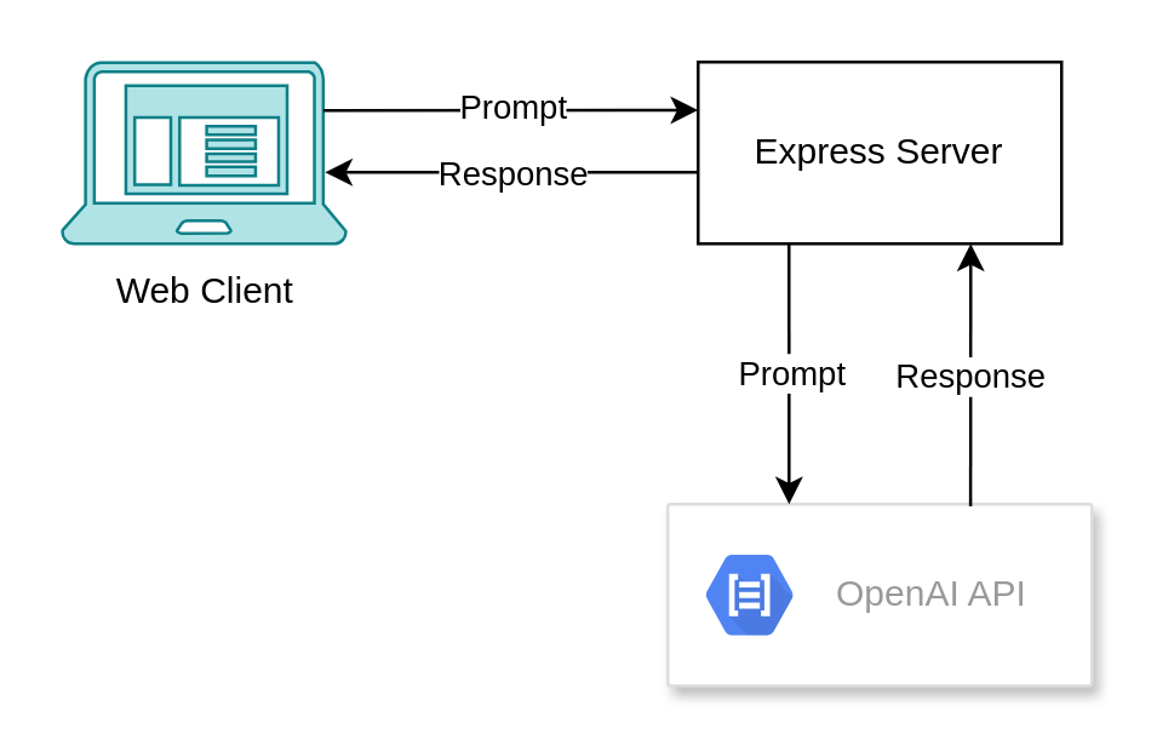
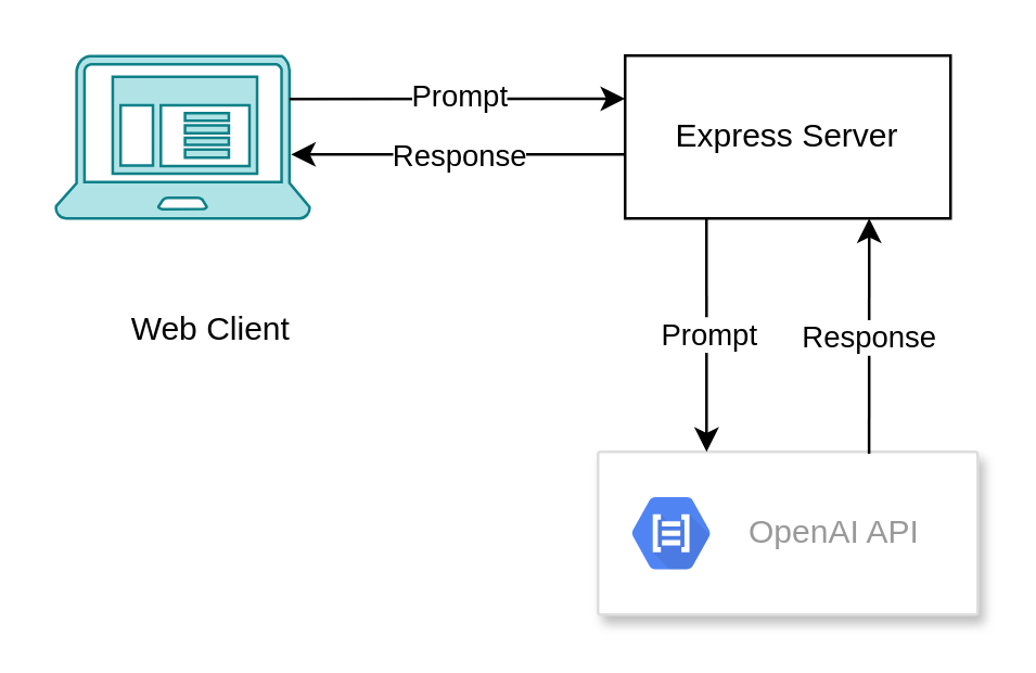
- <mxCell id="14" value="Web Client" style="text;html=1;align=center;verticalAlign=middle;resizable=0;points=[];autosize=1;strokeColor=none;fillColor=none;" vertex="1" parent="1"><mxGeometry x="31.88" y="86" width="70" height="20" as="geometry" /></mxCell>
+ <mxCell id="14" value="Web Client" style="text;html=1;align=center;verticalAlign=middle;resizable=0;points=[];autosize=1;strokeColor=none;fillColor=none;" vertex="1" parent="1"><mxGeometry x="41.88" y="111" width="70" height="20" as="geometry" /></mxCell>
